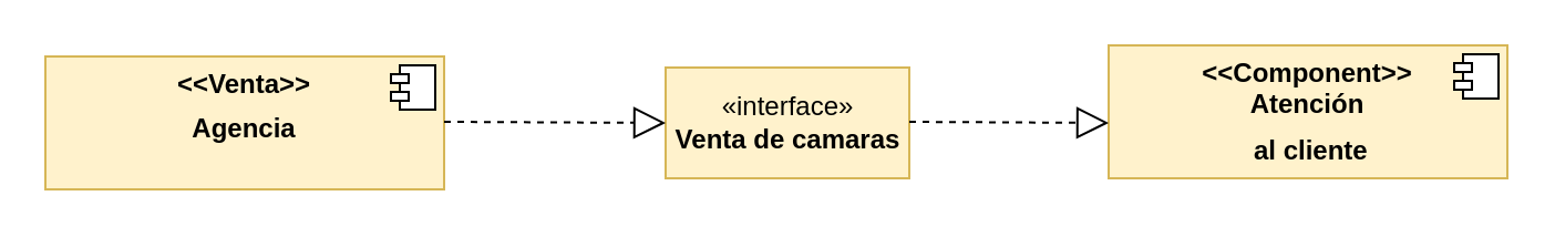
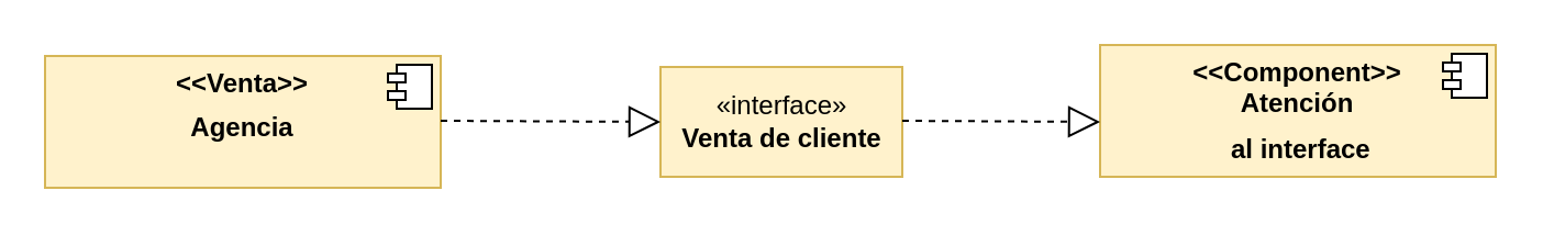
- <mxCell id="5" value="&lt;p style=&quot;margin:0px;margin-top:6px;text-align:center;&quot;&gt;&lt;b&gt;&amp;lt;&amp;lt;Component&amp;gt;&amp;gt;&lt;/b&gt;&lt;/p&gt;&lt;div style=&quot;text-align: center;&quot;&gt;&lt;span style=&quot;background-color: initial;&quot;&gt;&lt;b&gt;Atención&lt;/b&gt;&lt;/span&gt;&lt;/div&gt;&lt;p style=&quot;margin:0px;margin-top:6px;text-align:center;&quot;&gt;&lt;b&gt;&amp;nbsp;al cliente&lt;/b&gt;&lt;/p&gt;" style="align=left;overflow=fill;html=1;dropTarget=0;fillColor=#fff2cc;strokeColor=#d6b656;" vertex="1" parent="1"><mxGeometry x="500" y="20" width="180" height="60" as="geometry" /></mxCell>
+ <mxCell id="5" value="&lt;p style=&quot;margin:0px;margin-top:6px;text-align:center;&quot;&gt;&lt;b&gt;&amp;lt;&amp;lt;Component&amp;gt;&amp;gt;&lt;/b&gt;&lt;/p&gt;&lt;div style=&quot;text-align: center;&quot;&gt;&lt;span style=&quot;background-color: initial;&quot;&gt;&lt;b&gt;Atención&lt;/b&gt;&lt;/span&gt;&lt;/div&gt;&lt;p style=&quot;margin:0px;margin-top:6px;text-align:center;&quot;&gt;&lt;b&gt;&amp;nbsp;al interface&lt;/b&gt;&lt;/p&gt;" style="align=left;overflow=fill;html=1;dropTarget=0;fillColor=#fff2cc;strokeColor=#d6b656;" vertex="1" parent="1"><mxGeometry x="500" y="20" width="180" height="60" as="geometry" /></mxCell>
- <mxCell id="4" value="«interface»&lt;br&gt;&lt;b&gt;Venta de camaras&lt;/b&gt;" style="html=1;fillColor=#fff2cc;strokeColor=#d6b656;" vertex="1" parent="1"><mxGeometry x="300" y="30" width="110" height="50" as="geometry" /></mxCell>
+ <mxCell id="4" value="«interface»&lt;br&gt;&lt;b&gt;Venta de cliente&lt;/b&gt;" style="html=1;fillColor=#fff2cc;strokeColor=#d6b656;" vertex="1" parent="1"><mxGeometry x="300" y="30" width="110" height="50" as="geometry" /></mxCell>
